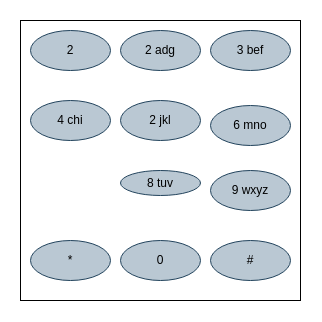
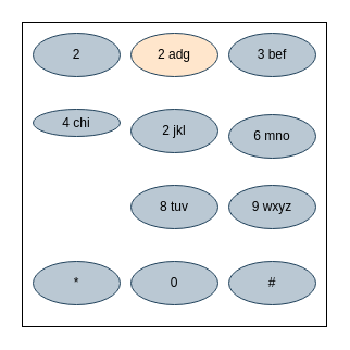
- <mxCell id="4" value="2 adg" style="ellipse;whiteSpace=wrap;html=1;fillColor=#bac8d3;strokeColor=#23445d;" vertex="1" parent="1"><mxGeometry x="120" y="30" width="80" height="40" as="geometry" /></mxCell>
+ <mxCell id="4" value="2 adg" style="ellipse;whiteSpace=wrap;html=1;fillColor=#ffe6cc;strokeColor=#23445d;" vertex="1" parent="1"><mxGeometry x="120" y="30" width="80" height="40" as="geometry" /></mxCell>
- <mxCell id="7" value="4 chi" style="ellipse;whiteSpace=wrap;html=1;fillColor=#bac8d3;strokeColor=#23445d;" vertex="1" parent="1"><mxGeometry x="30" y="100" width="80" height="40" as="geometry" /></mxCell>
+ <mxCell id="7" value="4 chi" style="ellipse;whiteSpace=wrap;html=1;fillColor=#bac8d3;strokeColor=#23445d;" vertex="1" parent="1"><mxGeometry x="30" y="100" width="80" height="25" as="geometry" /></mxCell>
- <mxCell id="11" value="8 tuv" style="ellipse;whiteSpace=wrap;html=1;fillColor=#bac8d3;strokeColor=#23445d;" vertex="1" parent="1"><mxGeometry x="120" y="170" width="80" height="25" as="geometry" /></mxCell>
+ <mxCell id="11" value="8 tuv" style="ellipse;whiteSpace=wrap;html=1;fillColor=#bac8d3;strokeColor=#23445d;" vertex="1" parent="1"><mxGeometry x="120" y="170" width="80" height="40" as="geometry" /></mxCell>
